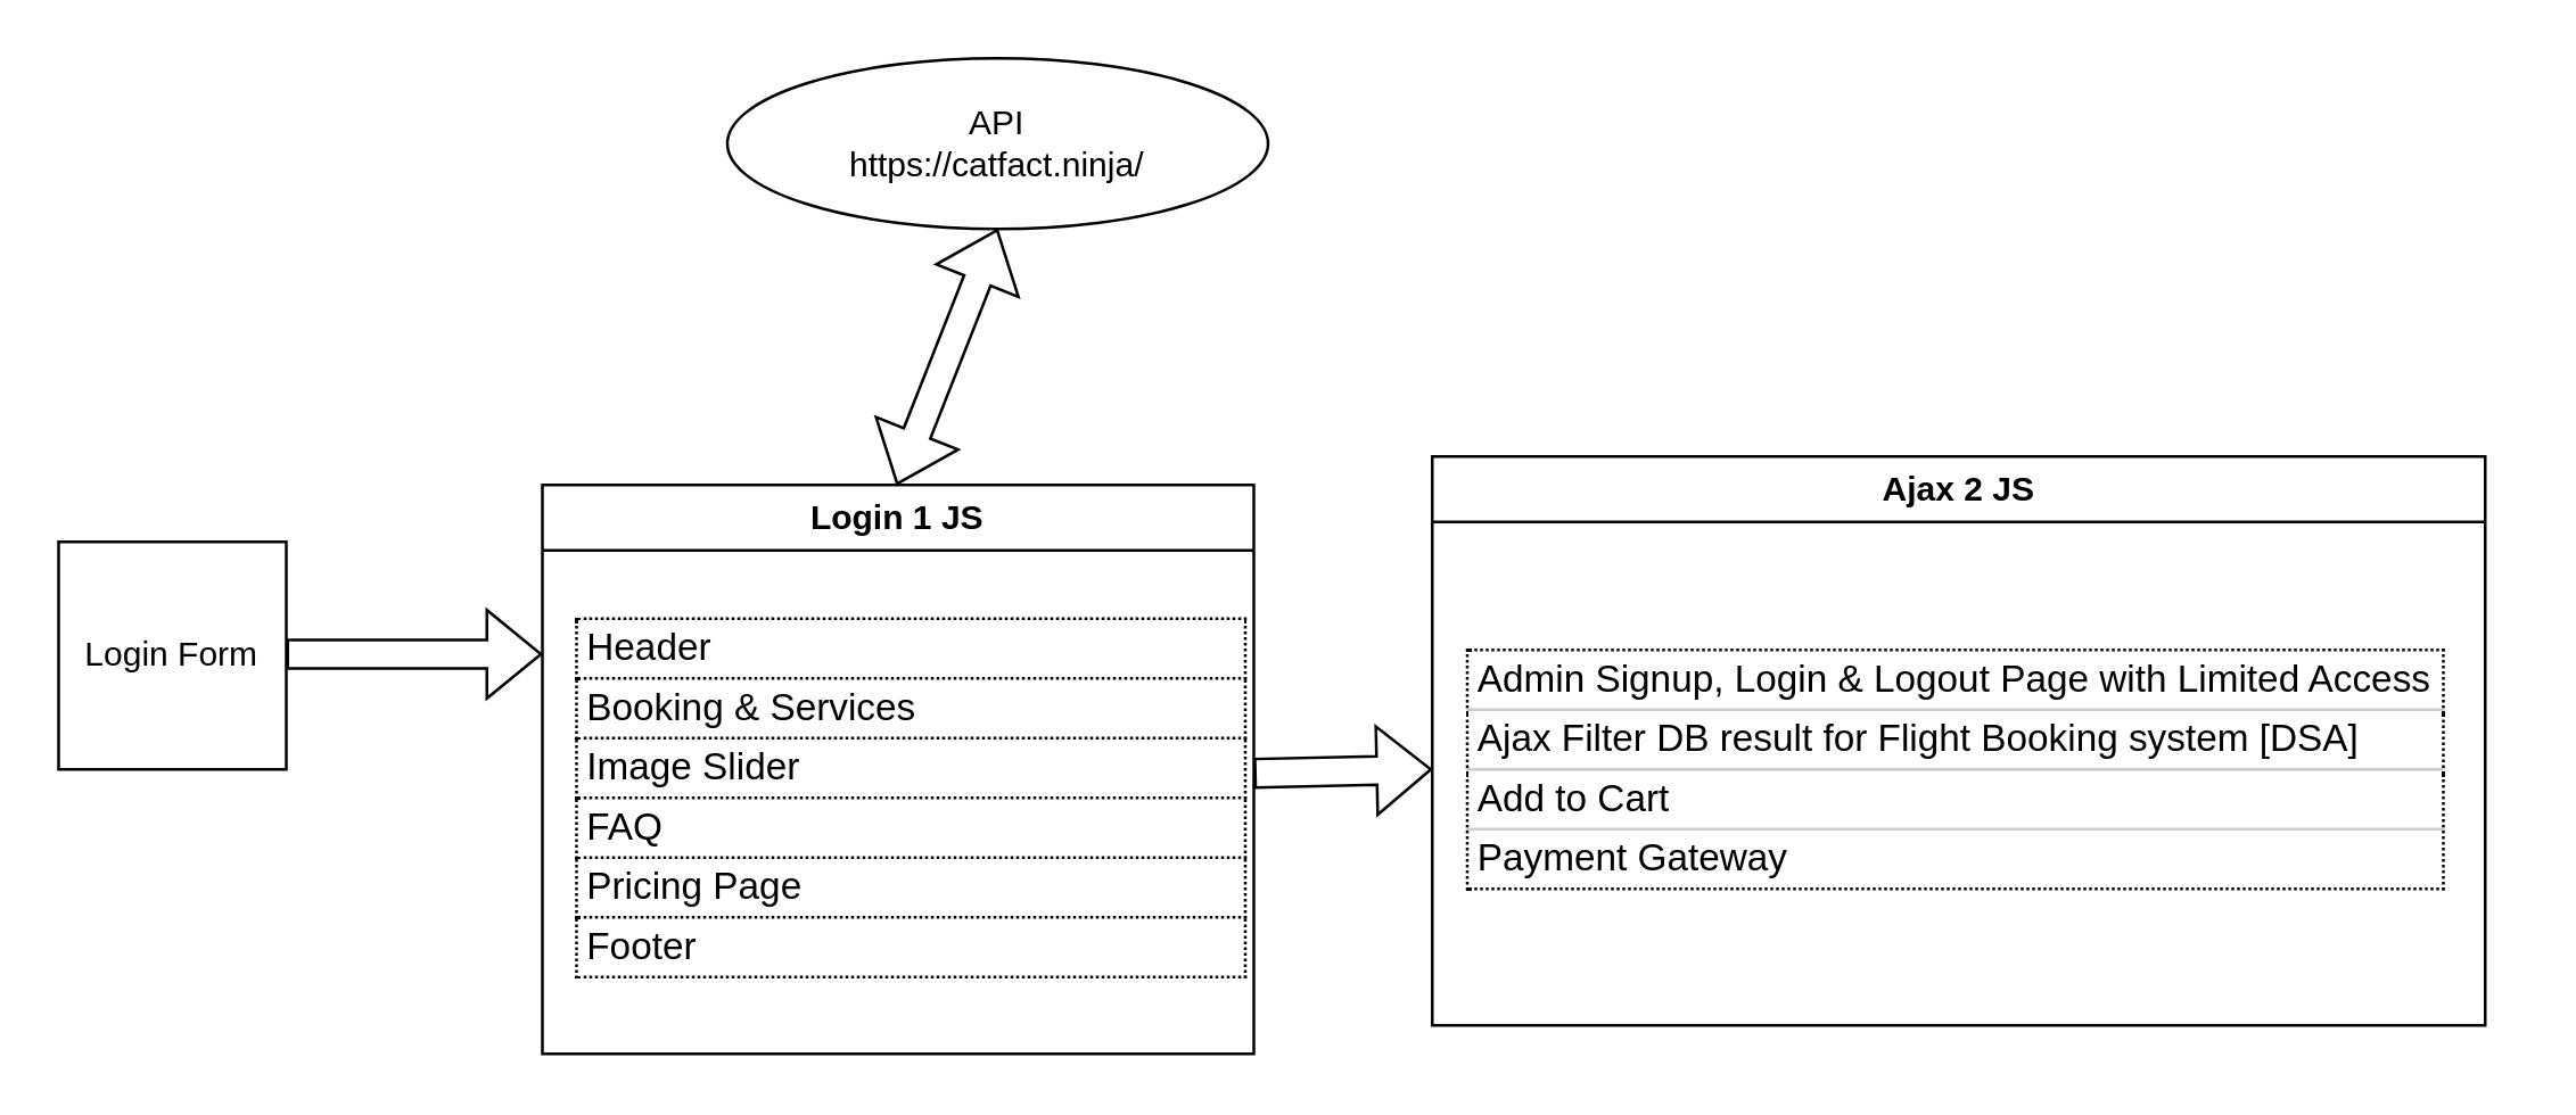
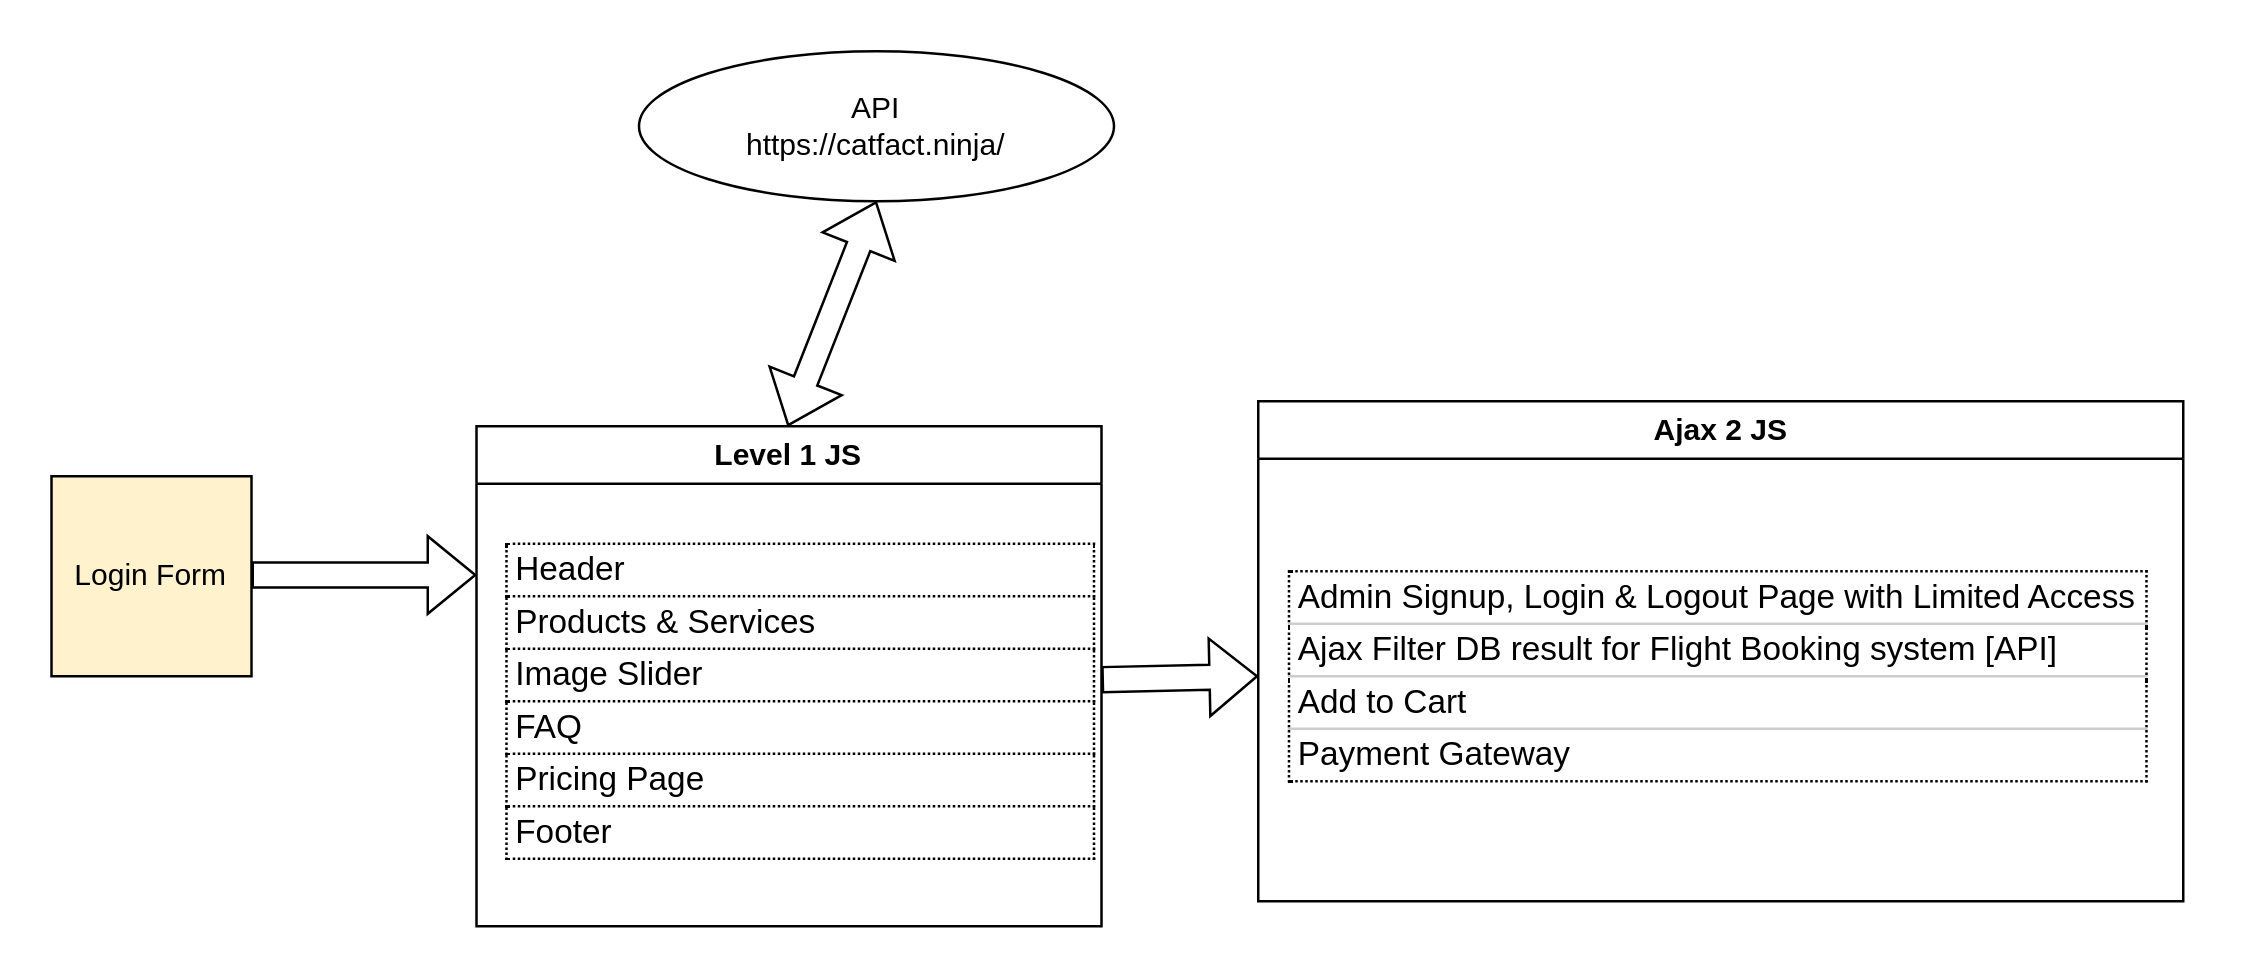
- <mxCell id="9" value="Login 1 JS" style="swimlane;whiteSpace=wrap;html=1;startSize=23;" vertex="1" parent="1"><mxGeometry x="190" y="170" width="250" height="200" as="geometry" /></mxCell>
+ <mxCell id="9" value="Level 1 JS" style="swimlane;whiteSpace=wrap;html=1;startSize=23;" vertex="1" parent="1"><mxGeometry x="190" y="170" width="250" height="200" as="geometry" /></mxCell>
- <mxCell id="2" value="Login Form" style="whiteSpace=wrap;html=1;aspect=fixed;" vertex="1" parent="1"><mxGeometry x="20" y="190" width="80" height="80" as="geometry" /></mxCell>
+ <mxCell id="2" value="Login Form" style="whiteSpace=wrap;html=1;aspect=fixed;fillColor=#fff2cc;" vertex="1" parent="1"><mxGeometry x="20" y="190" width="80" height="80" as="geometry" /></mxCell>
- <mxCell id="10" value="&lt;table xmlns=&quot;http://www.w3.org/1999/xhtml&quot; cellspacing=&quot;0&quot; cellpadding=&quot;0&quot; dir=&quot;ltr&quot; border=&quot;1&quot; style=&quot;table-layout:fixed;font-size:10pt;font-family:Arial;width:0px;border-collapse:collapse;border:none&quot; data-sheets-root=&quot;1&quot;&gt;&lt;colgroup&gt;&lt;col width=&quot;235&quot;&gt;&lt;/colgroup&gt;&lt;tbody&gt;&lt;tr style=&quot;height:21px;&quot;&gt;&lt;td style=&quot;border-top:1px dotted #000000;border-right:1px dotted #000000;border-bottom:1px dotted #000000;border-left:1px dotted #000000;overflow:hidden;padding:2px 3px 2px 3px;vertical-align:bottom;&quot; data-sheets-value=&quot;{&amp;quot;1&amp;quot;:2,&amp;quot;2&amp;quot;:&amp;quot;Header&amp;quot;}&quot;&gt;Header&lt;/td&gt;&lt;/tr&gt;&lt;tr style=&quot;height:21px;&quot;&gt;&lt;td style=&quot;border-right:1px dotted #000000;border-bottom:1px dotted #000000;border-left:1px dotted #000000;overflow:hidden;padding:2px 3px 2px 3px;vertical-align:bottom;&quot; data-sheets-value=&quot;{&amp;quot;1&amp;quot;:2,&amp;quot;2&amp;quot;:&amp;quot;Products &amp;amp; Services&amp;quot;}&quot;&gt;Booking &amp;amp; Services&lt;/td&gt;&lt;/tr&gt;&lt;tr style=&quot;height:21px;&quot;&gt;&lt;td style=&quot;border-right:1px dotted #000000;border-bottom:1px dotted #000000;border-left:1px dotted #000000;overflow:hidden;padding:2px 3px 2px 3px;vertical-align:bottom;&quot; data-sheets-value=&quot;{&amp;quot;1&amp;quot;:2,&amp;quot;2&amp;quot;:&amp;quot;Image Slider&amp;quot;}&quot;&gt;Image Slider&lt;/td&gt;&lt;/tr&gt;&lt;tr style=&quot;height:21px;&quot;&gt;&lt;td style=&quot;border-right:1px dotted #000000;border-bottom:1px dotted #000000;border-left:1px dotted #000000;overflow:hidden;padding:2px 3px 2px 3px;vertical-align:bottom;&quot; data-sheets-value=&quot;{&amp;quot;1&amp;quot;:2,&amp;quot;2&amp;quot;:&amp;quot;FAQ&amp;quot;}&quot;&gt;FAQ&lt;/td&gt;&lt;/tr&gt;&lt;tr style=&quot;height:21px;&quot;&gt;&lt;td style=&quot;border-right:1px dotted #000000;border-bottom:1px dotted #000000;border-left:1px dotted #000000;overflow:hidden;padding:2px 3px 2px 3px;vertical-align:bottom;&quot; data-sheets-value=&quot;{&amp;quot;1&amp;quot;:2,&amp;quot;2&amp;quot;:&amp;quot;Pricing Page&amp;quot;}&quot;&gt;Pricing Page&lt;/td&gt;&lt;/tr&gt;&lt;tr style=&quot;height:21px;&quot;&gt;&lt;td style=&quot;border-right:1px dotted #000000;border-bottom:1px dotted #000000;border-left:1px dotted #000000;overflow:hidden;padding:2px 3px 2px 3px;vertical-align:bottom;&quot; data-sheets-value=&quot;{&amp;quot;1&amp;quot;:2,&amp;quot;2&amp;quot;:&amp;quot;Footer&amp;quot;}&quot;&gt;Footer&lt;/td&gt;&lt;/tr&gt;&lt;/tbody&gt;&lt;/table&gt;" style="text;whiteSpace=wrap;html=1;" vertex="1" parent="9"><mxGeometry x="10" y="40" width="240" height="150" as="geometry" /></mxCell>
+ <mxCell id="10" value="&lt;table xmlns=&quot;http://www.w3.org/1999/xhtml&quot; cellspacing=&quot;0&quot; cellpadding=&quot;0&quot; dir=&quot;ltr&quot; border=&quot;1&quot; style=&quot;table-layout:fixed;font-size:10pt;font-family:Arial;width:0px;border-collapse:collapse;border:none&quot; data-sheets-root=&quot;1&quot;&gt;&lt;colgroup&gt;&lt;col width=&quot;235&quot;&gt;&lt;/colgroup&gt;&lt;tbody&gt;&lt;tr style=&quot;height:21px;&quot;&gt;&lt;td style=&quot;border-top:1px dotted #000000;border-right:1px dotted #000000;border-bottom:1px dotted #000000;border-left:1px dotted #000000;overflow:hidden;padding:2px 3px 2px 3px;vertical-align:bottom;&quot; data-sheets-value=&quot;{&amp;quot;1&amp;quot;:2,&amp;quot;2&amp;quot;:&amp;quot;Header&amp;quot;}&quot;&gt;Header&lt;/td&gt;&lt;/tr&gt;&lt;tr style=&quot;height:21px;&quot;&gt;&lt;td style=&quot;border-right:1px dotted #000000;border-bottom:1px dotted #000000;border-left:1px dotted #000000;overflow:hidden;padding:2px 3px 2px 3px;vertical-align:bottom;&quot; data-sheets-value=&quot;{&amp;quot;1&amp;quot;:2,&amp;quot;2&amp;quot;:&amp;quot;Products &amp;amp; Services&amp;quot;}&quot;&gt;Products &amp;amp; Services&lt;/td&gt;&lt;/tr&gt;&lt;tr style=&quot;height:21px;&quot;&gt;&lt;td style=&quot;border-right:1px dotted #000000;border-bottom:1px dotted #000000;border-left:1px dotted #000000;overflow:hidden;padding:2px 3px 2px 3px;vertical-align:bottom;&quot; data-sheets-value=&quot;{&amp;quot;1&amp;quot;:2,&amp;quot;2&amp;quot;:&amp;quot;Image Slider&amp;quot;}&quot;&gt;Image Slider&lt;/td&gt;&lt;/tr&gt;&lt;tr style=&quot;height:21px;&quot;&gt;&lt;td style=&quot;border-right:1px dotted #000000;border-bottom:1px dotted #000000;border-left:1px dotted #000000;overflow:hidden;padding:2px 3px 2px 3px;vertical-align:bottom;&quot; data-sheets-value=&quot;{&amp;quot;1&amp;quot;:2,&amp;quot;2&amp;quot;:&amp;quot;FAQ&amp;quot;}&quot;&gt;FAQ&lt;/td&gt;&lt;/tr&gt;&lt;tr style=&quot;height:21px;&quot;&gt;&lt;td style=&quot;border-right:1px dotted #000000;border-bottom:1px dotted #000000;border-left:1px dotted #000000;overflow:hidden;padding:2px 3px 2px 3px;vertical-align:bottom;&quot; data-sheets-value=&quot;{&amp;quot;1&amp;quot;:2,&amp;quot;2&amp;quot;:&amp;quot;Pricing Page&amp;quot;}&quot;&gt;Pricing Page&lt;/td&gt;&lt;/tr&gt;&lt;tr style=&quot;height:21px;&quot;&gt;&lt;td style=&quot;border-right:1px dotted #000000;border-bottom:1px dotted #000000;border-left:1px dotted #000000;overflow:hidden;padding:2px 3px 2px 3px;vertical-align:bottom;&quot; data-sheets-value=&quot;{&amp;quot;1&amp;quot;:2,&amp;quot;2&amp;quot;:&amp;quot;Footer&amp;quot;}&quot;&gt;Footer&lt;/td&gt;&lt;/tr&gt;&lt;/tbody&gt;&lt;/table&gt;" style="text;whiteSpace=wrap;html=1;" vertex="1" parent="9"><mxGeometry x="10" y="40" width="240" height="150" as="geometry" /></mxCell>
- <mxCell id="7" value="&lt;table style=&quot;table-layout: fixed; font-size: 10pt; font-family: Arial; width: 0px; border-collapse: collapse; border: none;&quot; data-sheets-root=&quot;1&quot; border=&quot;1&quot; dir=&quot;ltr&quot; cellpadding=&quot;0&quot; cellspacing=&quot;0&quot; xmlns=&quot;http://www.w3.org/1999/xhtml&quot;&gt;&lt;colgroup&gt;&lt;col width=&quot;343&quot;&gt;&lt;/colgroup&gt;&lt;tbody&gt;&lt;tr style=&quot;height: 21px;&quot;&gt;&lt;td style=&quot;border: 1px dotted rgb(0, 0, 0); overflow: hidden; padding: 2px 3px; vertical-align: bottom;&quot; data-sheets-value=&quot;{&amp;quot;1&amp;quot;:2,&amp;quot;2&amp;quot;:&amp;quot;Admin Signup, Login &amp;amp; Logout Page with Limited Access&amp;quot;}&quot;&gt;Admin Signup, Login &amp;amp; Logout Page with Limited Access&lt;/td&gt;&lt;/tr&gt;&lt;tr style=&quot;height: 21px;&quot;&gt;&lt;td style=&quot;border-width: 1px; border-style: solid dotted dotted; border-color: rgb(204, 204, 204) rgb(0, 0, 0) rgb(0, 0, 0); border-image: initial; overflow: hidden; padding: 2px 3px; vertical-align: bottom;&quot; data-sheets-value=&quot;{&amp;quot;1&amp;quot;:2,&amp;quot;2&amp;quot;:&amp;quot;Ajax Filter DB result for Flight Booking system [DSA]&amp;quot;}&quot;&gt;Ajax Filter DB result for Flight Booking system [DSA]&lt;/td&gt;&lt;/tr&gt;&lt;tr style=&quot;height: 21px;&quot;&gt;&lt;td style=&quot;border-width: 1px; border-style: solid dotted dotted; border-color: rgb(204, 204, 204) rgb(0, 0, 0) rgb(0, 0, 0); border-image: initial; overflow: hidden; padding: 2px 3px; vertical-align: bottom;&quot; data-sheets-value=&quot;{&amp;quot;1&amp;quot;:2,&amp;quot;2&amp;quot;:&amp;quot;Add to Cart&amp;quot;}&quot;&gt;Add to Cart&lt;/td&gt;&lt;/tr&gt;&lt;tr style=&quot;height: 21px;&quot;&gt;&lt;td style=&quot;border-width: 1px; border-style: solid dotted dotted; border-color: rgb(204, 204, 204) rgb(0, 0, 0) rgb(0, 0, 0); border-image: initial; overflow: hidden; padding: 2px 3px; vertical-align: bottom;&quot; data-sheets-value=&quot;{&amp;quot;1&amp;quot;:2,&amp;quot;2&amp;quot;:&amp;quot;Payment Gateway&amp;quot;}&quot;&gt;Payment Gateway&lt;/td&gt;&lt;/tr&gt;&lt;/tbody&gt;&lt;/table&gt;" style="text;html=1;align=left;verticalAlign=middle;resizable=0;points=[];autosize=1;strokeColor=none;fillColor=none;" vertex="1" parent="6"><mxGeometry x="10" y="60" width="370" height="100" as="geometry" /></mxCell>
+ <mxCell id="7" value="&lt;table style=&quot;table-layout: fixed; font-size: 10pt; font-family: Arial; width: 0px; border-collapse: collapse; border: none;&quot; data-sheets-root=&quot;1&quot; border=&quot;1&quot; dir=&quot;ltr&quot; cellpadding=&quot;0&quot; cellspacing=&quot;0&quot; xmlns=&quot;http://www.w3.org/1999/xhtml&quot;&gt;&lt;colgroup&gt;&lt;col width=&quot;343&quot;&gt;&lt;/colgroup&gt;&lt;tbody&gt;&lt;tr style=&quot;height: 21px;&quot;&gt;&lt;td style=&quot;border: 1px dotted rgb(0, 0, 0); overflow: hidden; padding: 2px 3px; vertical-align: bottom;&quot; data-sheets-value=&quot;{&amp;quot;1&amp;quot;:2,&amp;quot;2&amp;quot;:&amp;quot;Admin Signup, Login &amp;amp; Logout Page with Limited Access&amp;quot;}&quot;&gt;Admin Signup, Login &amp;amp; Logout Page with Limited Access&lt;/td&gt;&lt;/tr&gt;&lt;tr style=&quot;height: 21px;&quot;&gt;&lt;td style=&quot;border-width: 1px; border-style: solid dotted dotted; border-color: rgb(204, 204, 204) rgb(0, 0, 0) rgb(0, 0, 0); border-image: initial; overflow: hidden; padding: 2px 3px; vertical-align: bottom;&quot; data-sheets-value=&quot;{&amp;quot;1&amp;quot;:2,&amp;quot;2&amp;quot;:&amp;quot;Ajax Filter DB result for Flight Booking system [DSA]&amp;quot;}&quot;&gt;Ajax Filter DB result for Flight Booking system [API]&lt;/td&gt;&lt;/tr&gt;&lt;tr style=&quot;height: 21px;&quot;&gt;&lt;td style=&quot;border-width: 1px; border-style: solid dotted dotted; border-color: rgb(204, 204, 204) rgb(0, 0, 0) rgb(0, 0, 0); border-image: initial; overflow: hidden; padding: 2px 3px; vertical-align: bottom;&quot; data-sheets-value=&quot;{&amp;quot;1&amp;quot;:2,&amp;quot;2&amp;quot;:&amp;quot;Add to Cart&amp;quot;}&quot;&gt;Add to Cart&lt;/td&gt;&lt;/tr&gt;&lt;tr style=&quot;height: 21px;&quot;&gt;&lt;td style=&quot;border-width: 1px; border-style: solid dotted dotted; border-color: rgb(204, 204, 204) rgb(0, 0, 0) rgb(0, 0, 0); border-image: initial; overflow: hidden; padding: 2px 3px; vertical-align: bottom;&quot; data-sheets-value=&quot;{&amp;quot;1&amp;quot;:2,&amp;quot;2&amp;quot;:&amp;quot;Payment Gateway&amp;quot;}&quot;&gt;Payment Gateway&lt;/td&gt;&lt;/tr&gt;&lt;/tbody&gt;&lt;/table&gt;" style="text;html=1;align=left;verticalAlign=middle;resizable=0;points=[];autosize=1;strokeColor=none;fillColor=none;" vertex="1" parent="6"><mxGeometry x="10" y="60" width="370" height="100" as="geometry" /></mxCell>
